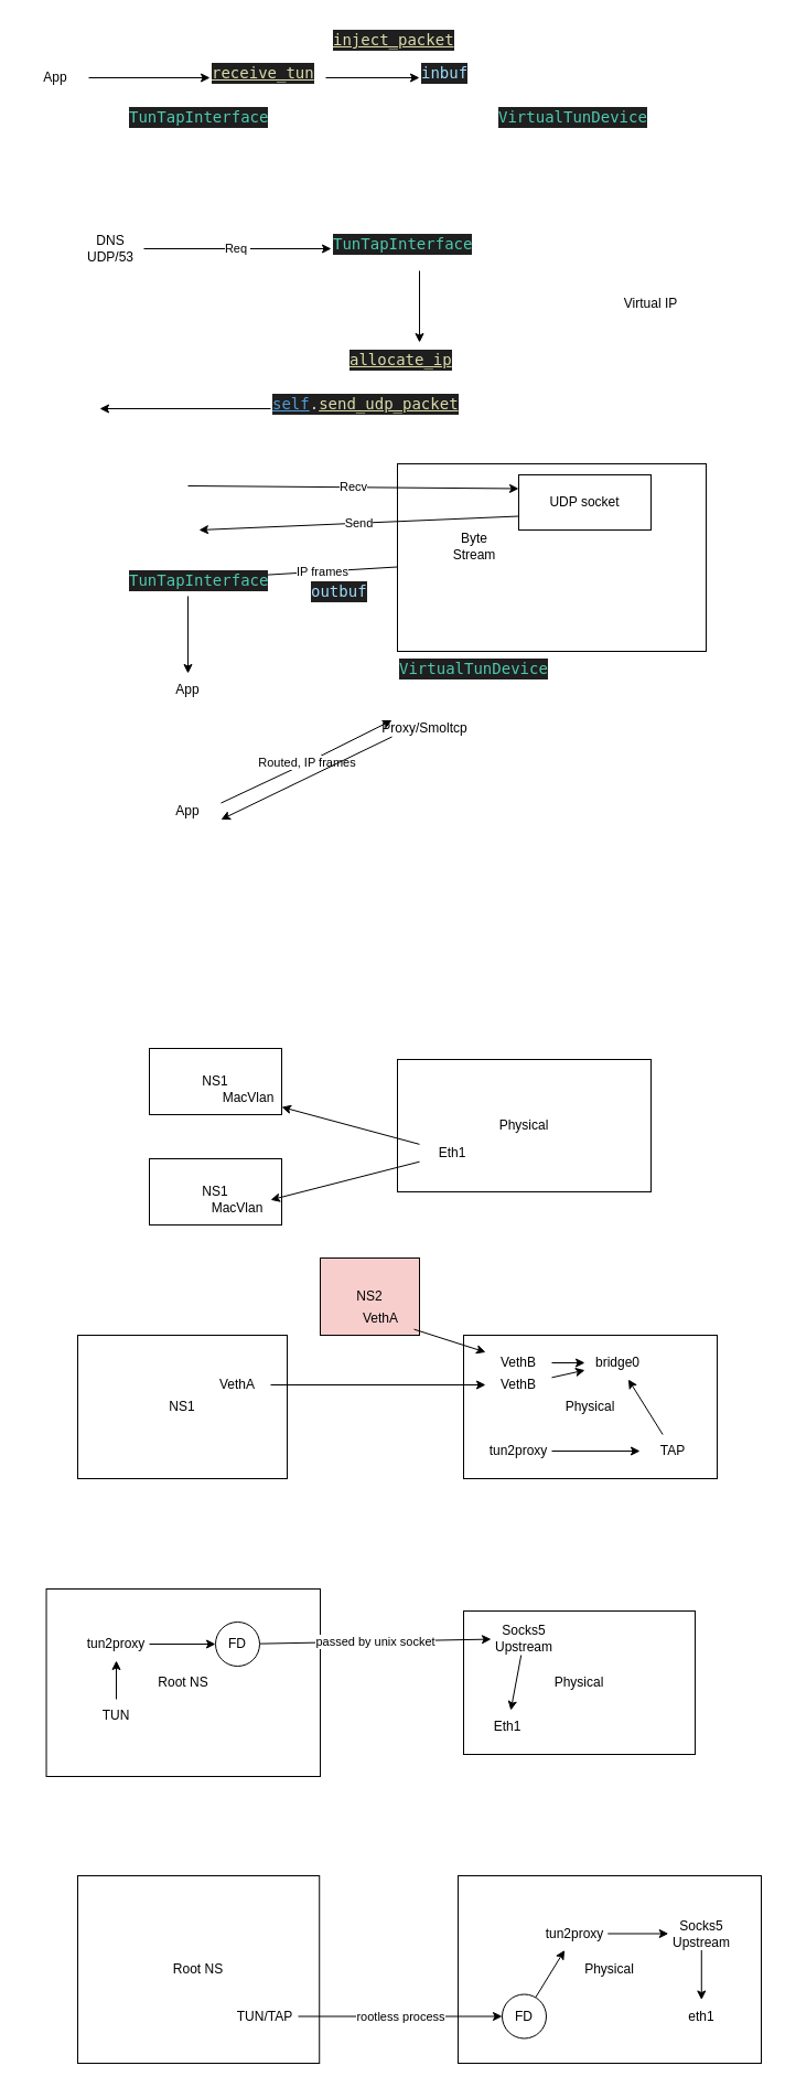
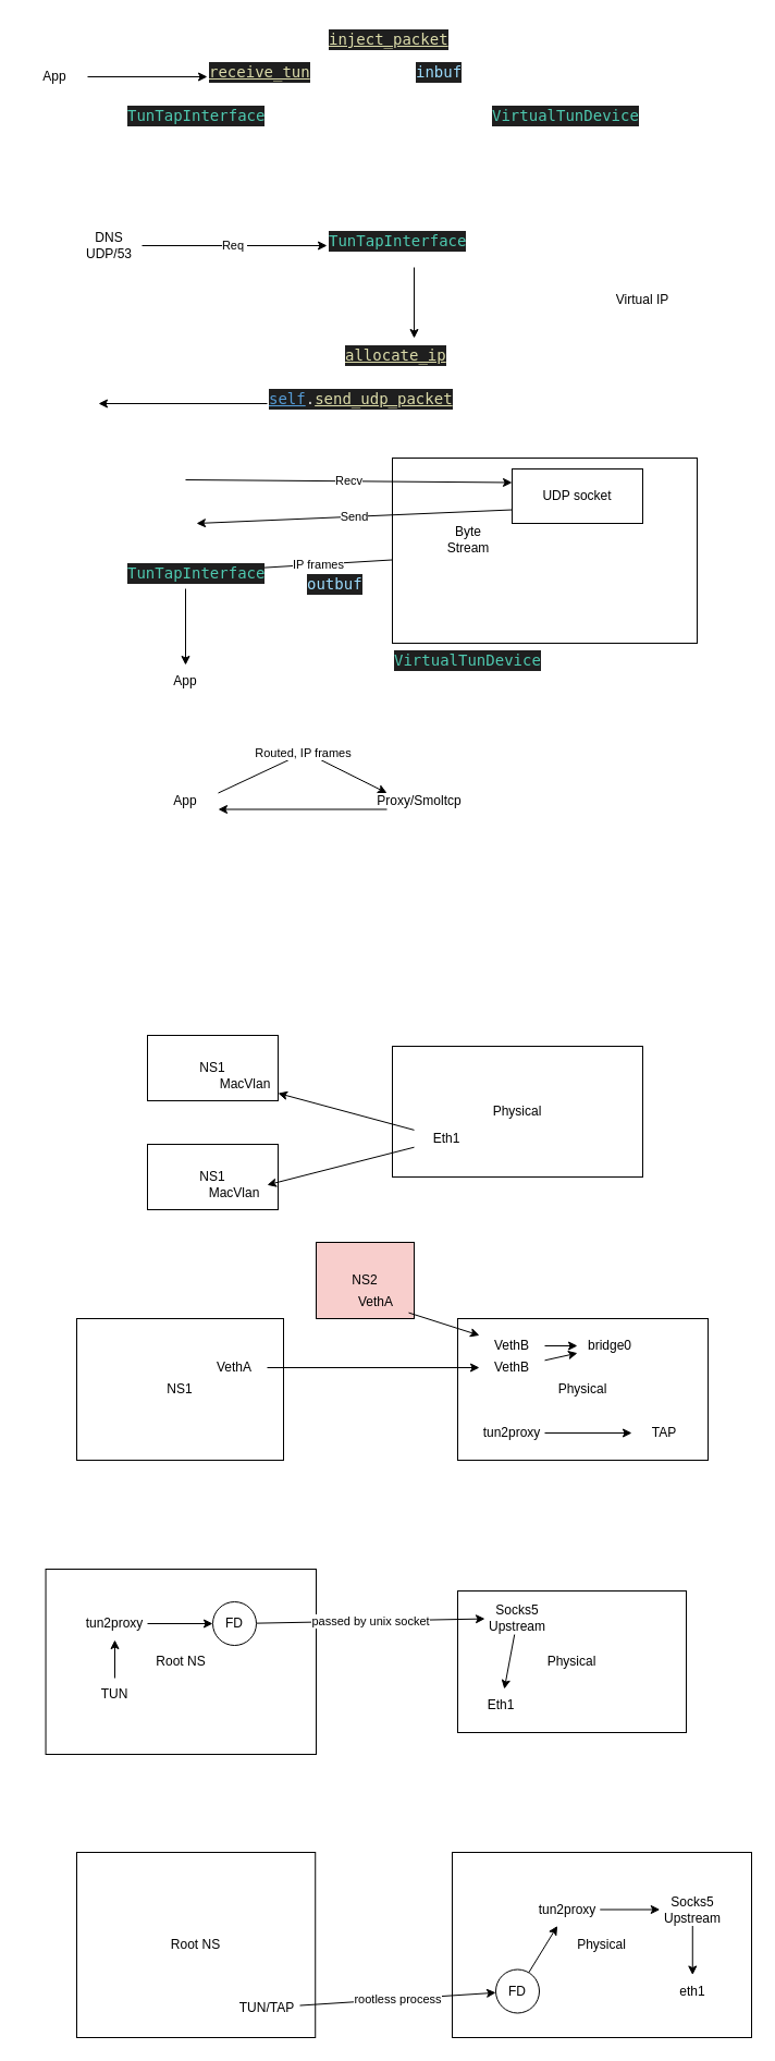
- <mxCell id="8" style="edgeStyle=none;html=1;" parent="1" source="9" target="5" edge="1"><mxGeometry relative="1" as="geometry" /></mxCell>
- <mxCell id="33" value="Proxy/Smoltcp" style="text;html=1;strokeColor=none;fillColor=none;align=center;verticalAlign=middle;whiteSpace=wrap;rounded=0;" parent="1" vertex="1"><mxGeometry x="355" y="645" width="60" height="30" as="geometry" /></mxCell>
+ <mxCell id="33" value="Proxy/Smoltcp" style="text;html=1;strokeColor=none;fillColor=none;align=center;verticalAlign=middle;whiteSpace=wrap;rounded=0;" parent="1" vertex="1"><mxGeometry x="355" y="720" width="60" height="30" as="geometry" /></mxCell>
- <mxCell id="42" style="edgeStyle=none;html=1;" edge="1" parent="1" source="43" target="45"><mxGeometry relative="1" as="geometry" /></mxCell>
- <mxCell id="76" value="TUN/TAP" style="text;html=1;strokeColor=none;fillColor=none;align=center;verticalAlign=middle;whiteSpace=wrap;rounded=0;" vertex="1" parent="1"><mxGeometry x="210" y="1812.5" width="60" height="30" as="geometry" /></mxCell>
+ <mxCell id="76" value="TUN/TAP" style="text;html=1;strokeColor=none;fillColor=none;align=center;verticalAlign=middle;whiteSpace=wrap;rounded=0;" vertex="1" parent="1"><mxGeometry x="215" y="1827.5" width="60" height="30" as="geometry" /></mxCell>
